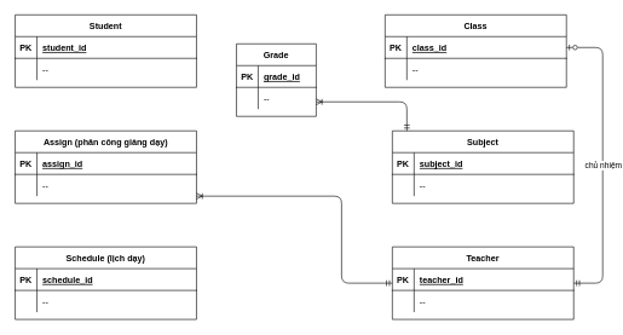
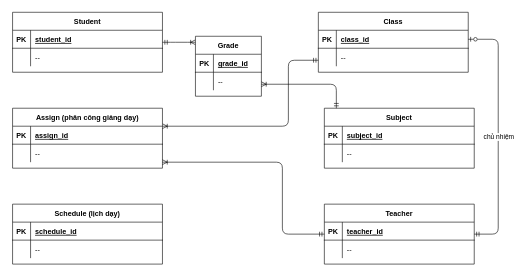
+ <mxCell id="10" style="edgeStyle=orthogonalEdgeStyle;curved=1;rounded=0;orthogonalLoop=1;jettySize=auto;html=1;labelBackgroundColor=#FF0000;labelBorderColor=none;fontSize=14;fontColor=#000000;startArrow=ERmandOne;startFill=0;endArrow=ERoneToMany;endFill=0;" parent="1" source="11" target="50" edge="1"><mxGeometry relative="1" as="geometry"><Array as="points"><mxPoint x="413" y="100" /></Array></mxGeometry></mxCell>
+ <mxCell id="2" style="edgeStyle=orthogonalEdgeStyle;rounded=1;orthogonalLoop=1;jettySize=auto;html=1;labelBackgroundColor=#FF0000;labelBorderColor=none;fontSize=14;fontColor=#000000;startArrow=ERmandOne;startFill=0;endArrow=ERoneToMany;endFill=0;" parent="1" source="3" target="36" edge="1"><mxGeometry relative="1" as="geometry"><Array as="points"><mxPoint x="480" y="100" /><mxPoint x="480" y="210" /></Array></mxGeometry></mxCell>
